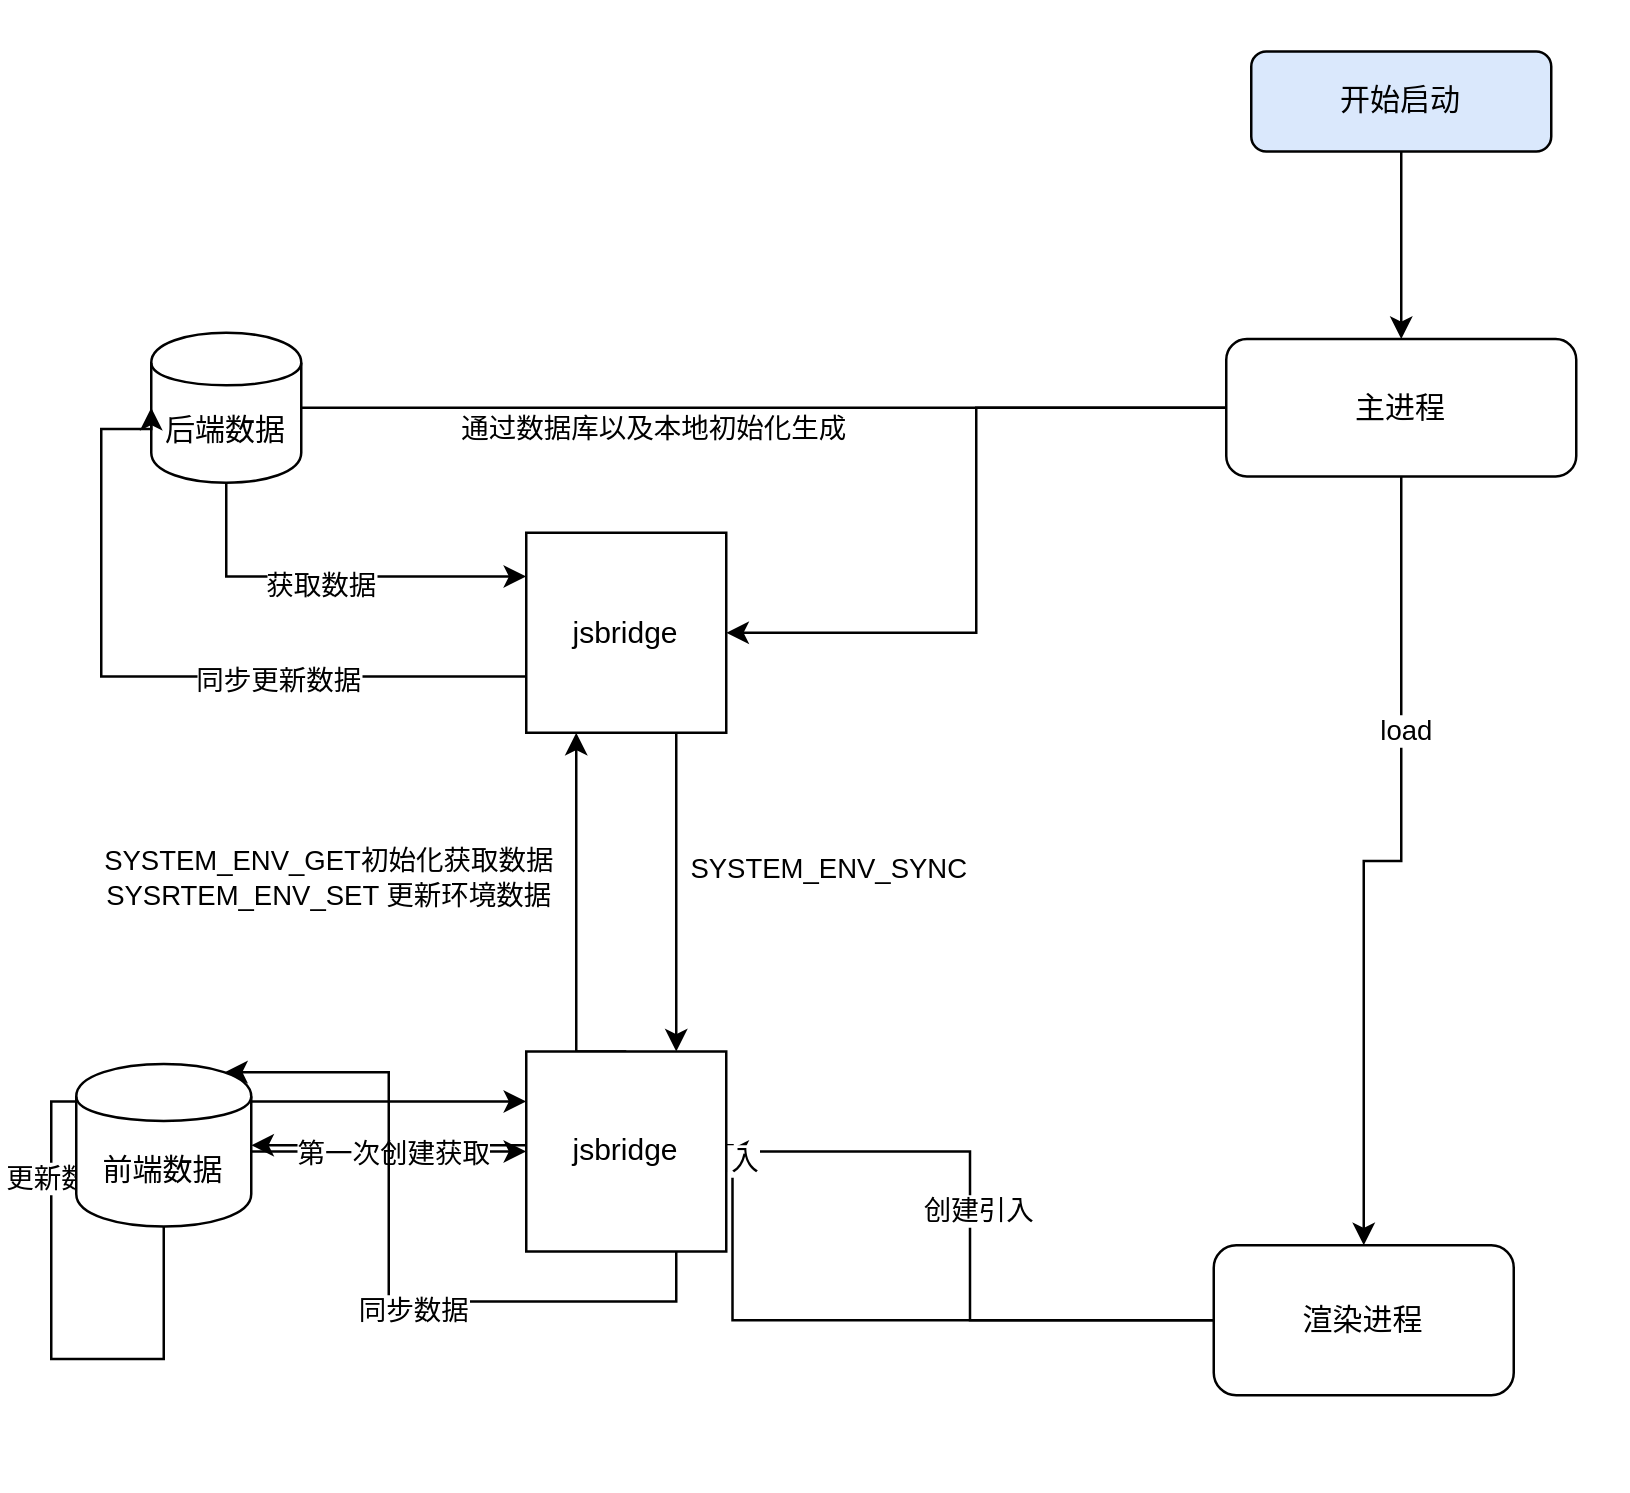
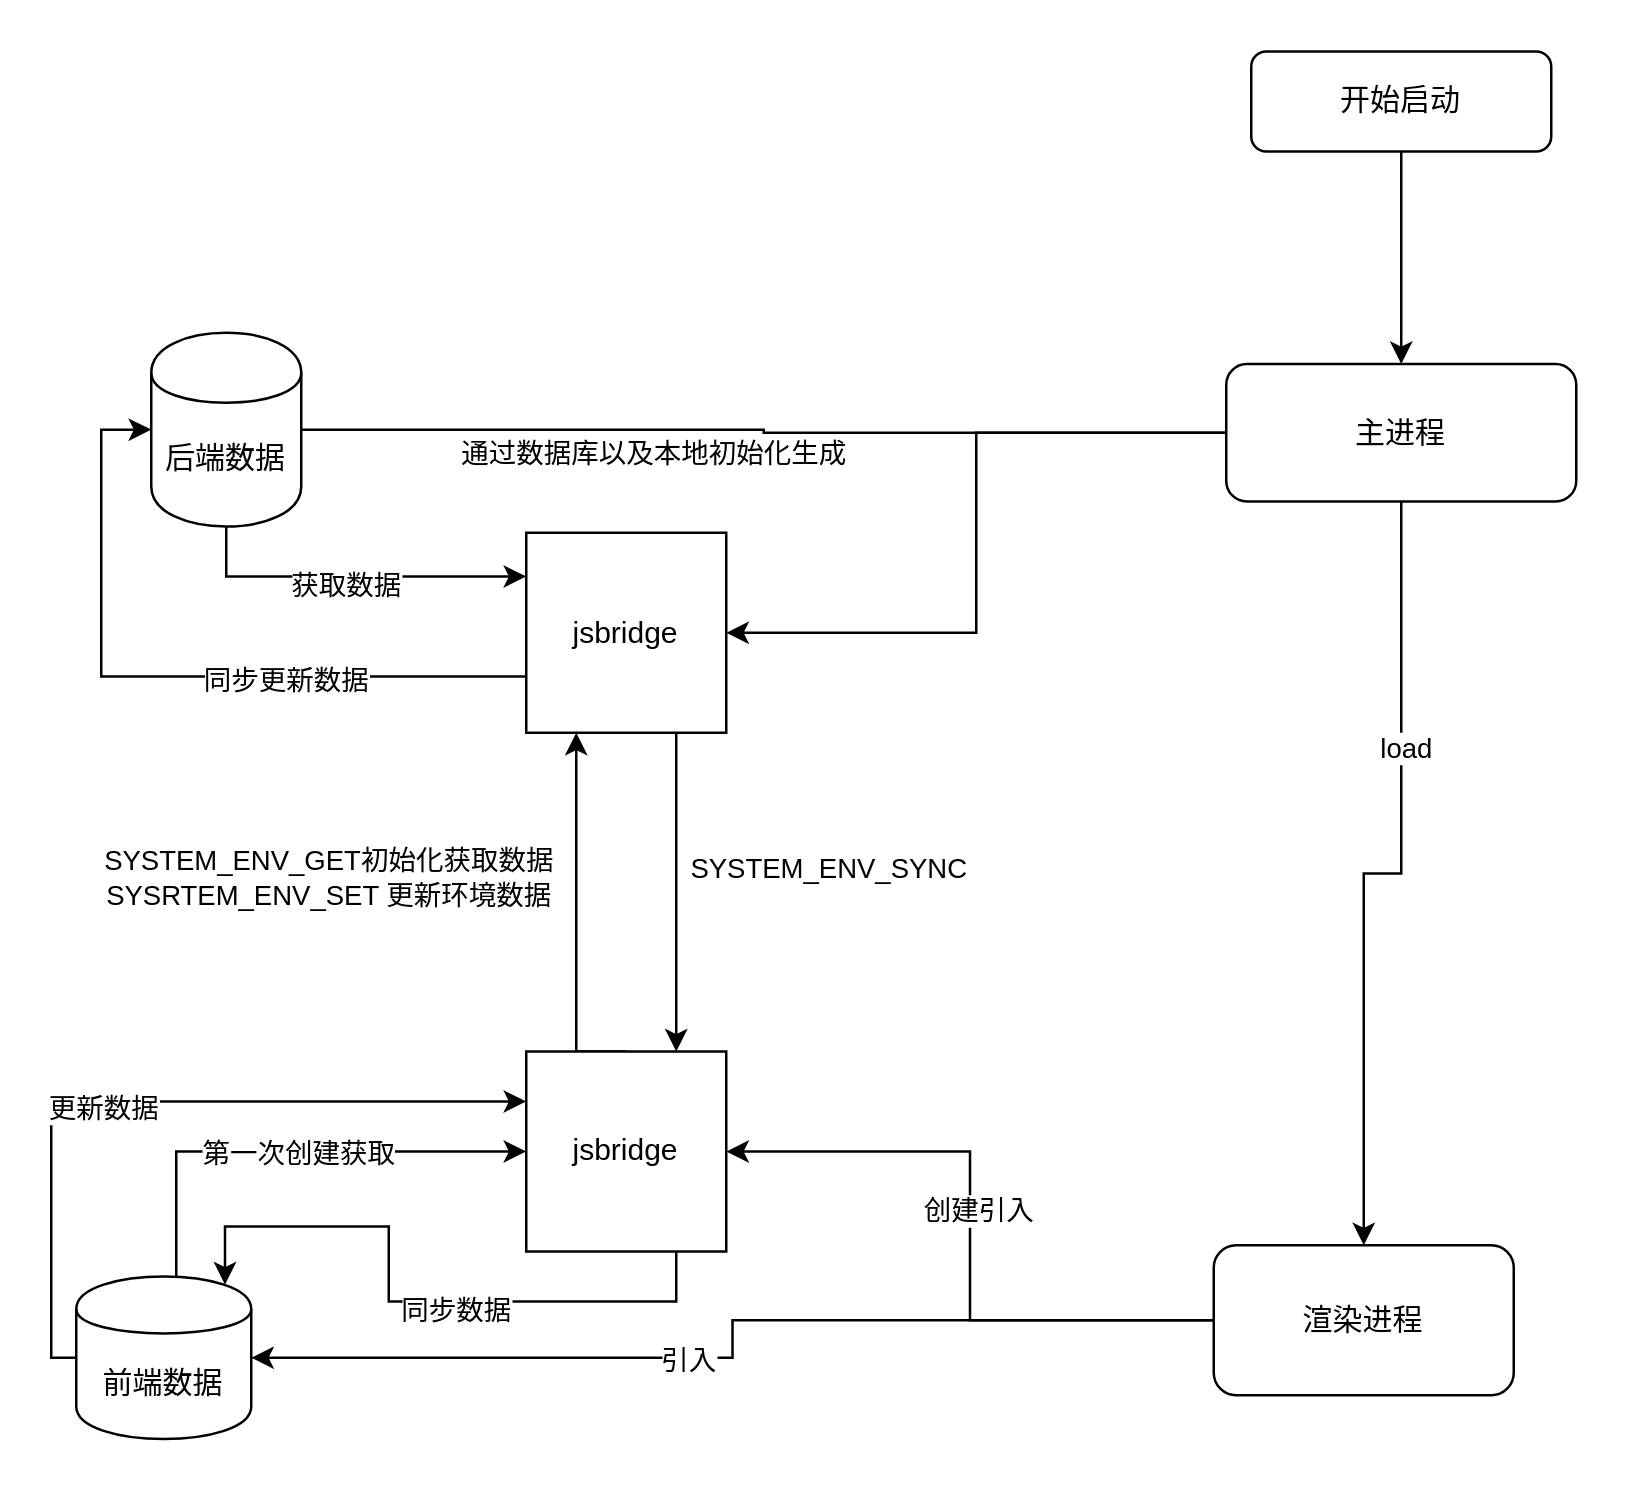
- <mxCell id="3" value="开始启动" style="rounded=1;whiteSpace=wrap;html=1;fontSize=12;glass=0;strokeWidth=1;shadow=0;fillColor=#dae8fc;" parent="1" vertex="1"><mxGeometry x="500" y="20" width="120" height="40" as="geometry" /></mxCell>
+ <mxCell id="3" value="开始启动" style="rounded=1;whiteSpace=wrap;html=1;fontSize=12;glass=0;strokeWidth=1;shadow=0;" parent="1" vertex="1"><mxGeometry x="500" y="20" width="120" height="40" as="geometry" /></mxCell>
- <mxCell id="12" value="后端数据" style="shape=cylinder;whiteSpace=wrap;html=1;boundedLbl=1;backgroundOutline=1;rounded=1;shadow=0;strokeWidth=1;glass=0;" vertex="1" parent="1"><mxGeometry x="60" y="132.5" width="60" height="60" as="geometry" /></mxCell>
+ <mxCell id="12" value="后端数据" style="shape=cylinder;whiteSpace=wrap;html=1;boundedLbl=1;backgroundOutline=1;rounded=1;shadow=0;strokeWidth=1;glass=0;" vertex="1" parent="1"><mxGeometry x="60" y="132.5" width="60" height="77.5" as="geometry" /></mxCell>
- <mxCell id="9" value="主进程" style="whiteSpace=wrap;html=1;rounded=1;shadow=0;strokeWidth=1;glass=0;" vertex="1" parent="1"><mxGeometry x="490" y="135" width="140" height="55" as="geometry" /></mxCell>
+ <mxCell id="9" value="主进程" style="whiteSpace=wrap;html=1;rounded=1;shadow=0;strokeWidth=1;glass=0;" vertex="1" parent="1"><mxGeometry x="490" y="145" width="140" height="55" as="geometry" /></mxCell>
- <mxCell id="22" value="前端数据" style="shape=cylinder;whiteSpace=wrap;html=1;boundedLbl=1;backgroundOutline=1;rounded=1;shadow=0;strokeWidth=1;glass=0;" vertex="1" parent="1"><mxGeometry x="30" y="425" width="70" height="65" as="geometry" /></mxCell>
+ <mxCell id="22" value="前端数据" style="shape=cylinder;whiteSpace=wrap;html=1;boundedLbl=1;backgroundOutline=1;rounded=1;shadow=0;strokeWidth=1;glass=0;" vertex="1" parent="1"><mxGeometry x="30" y="510" width="70" height="65" as="geometry" /></mxCell>
